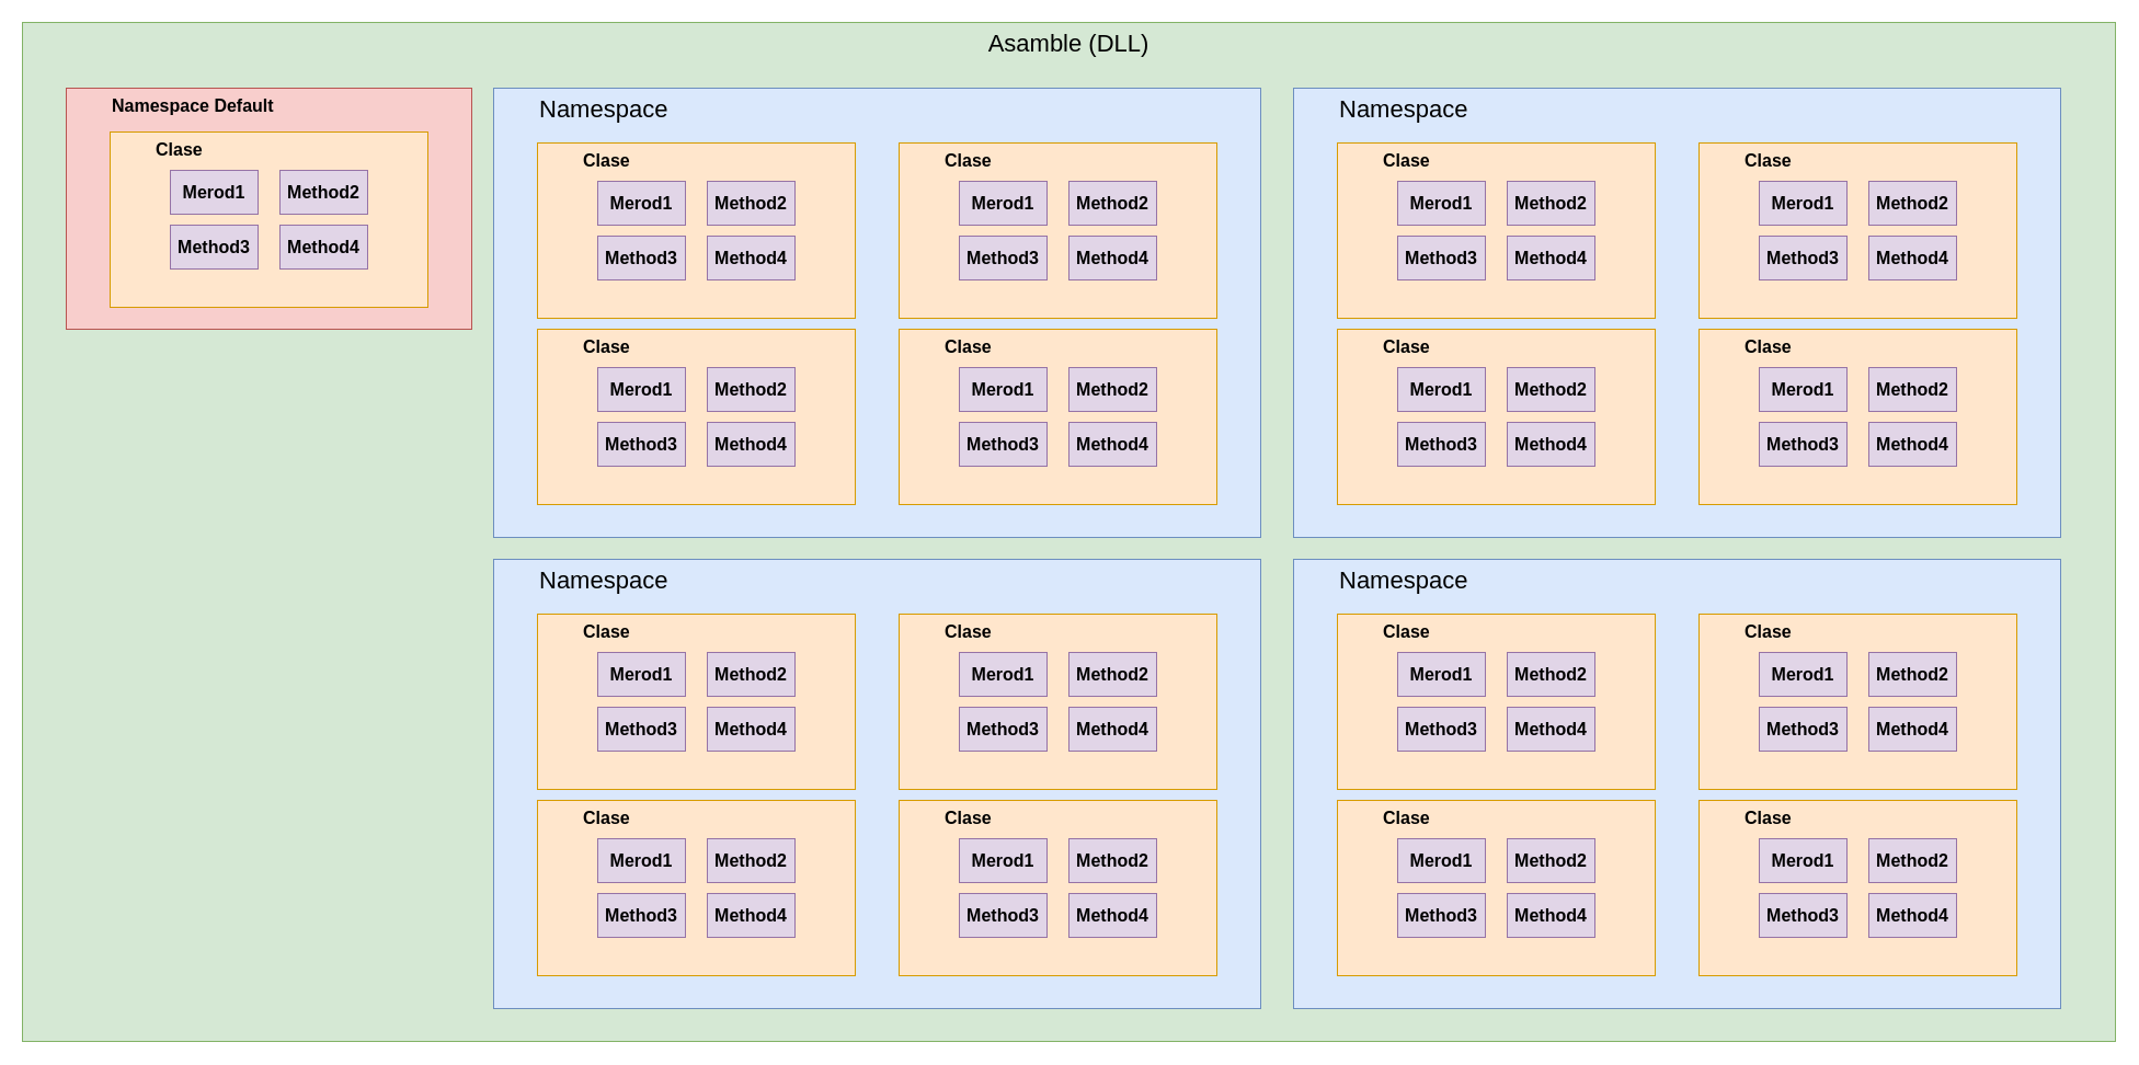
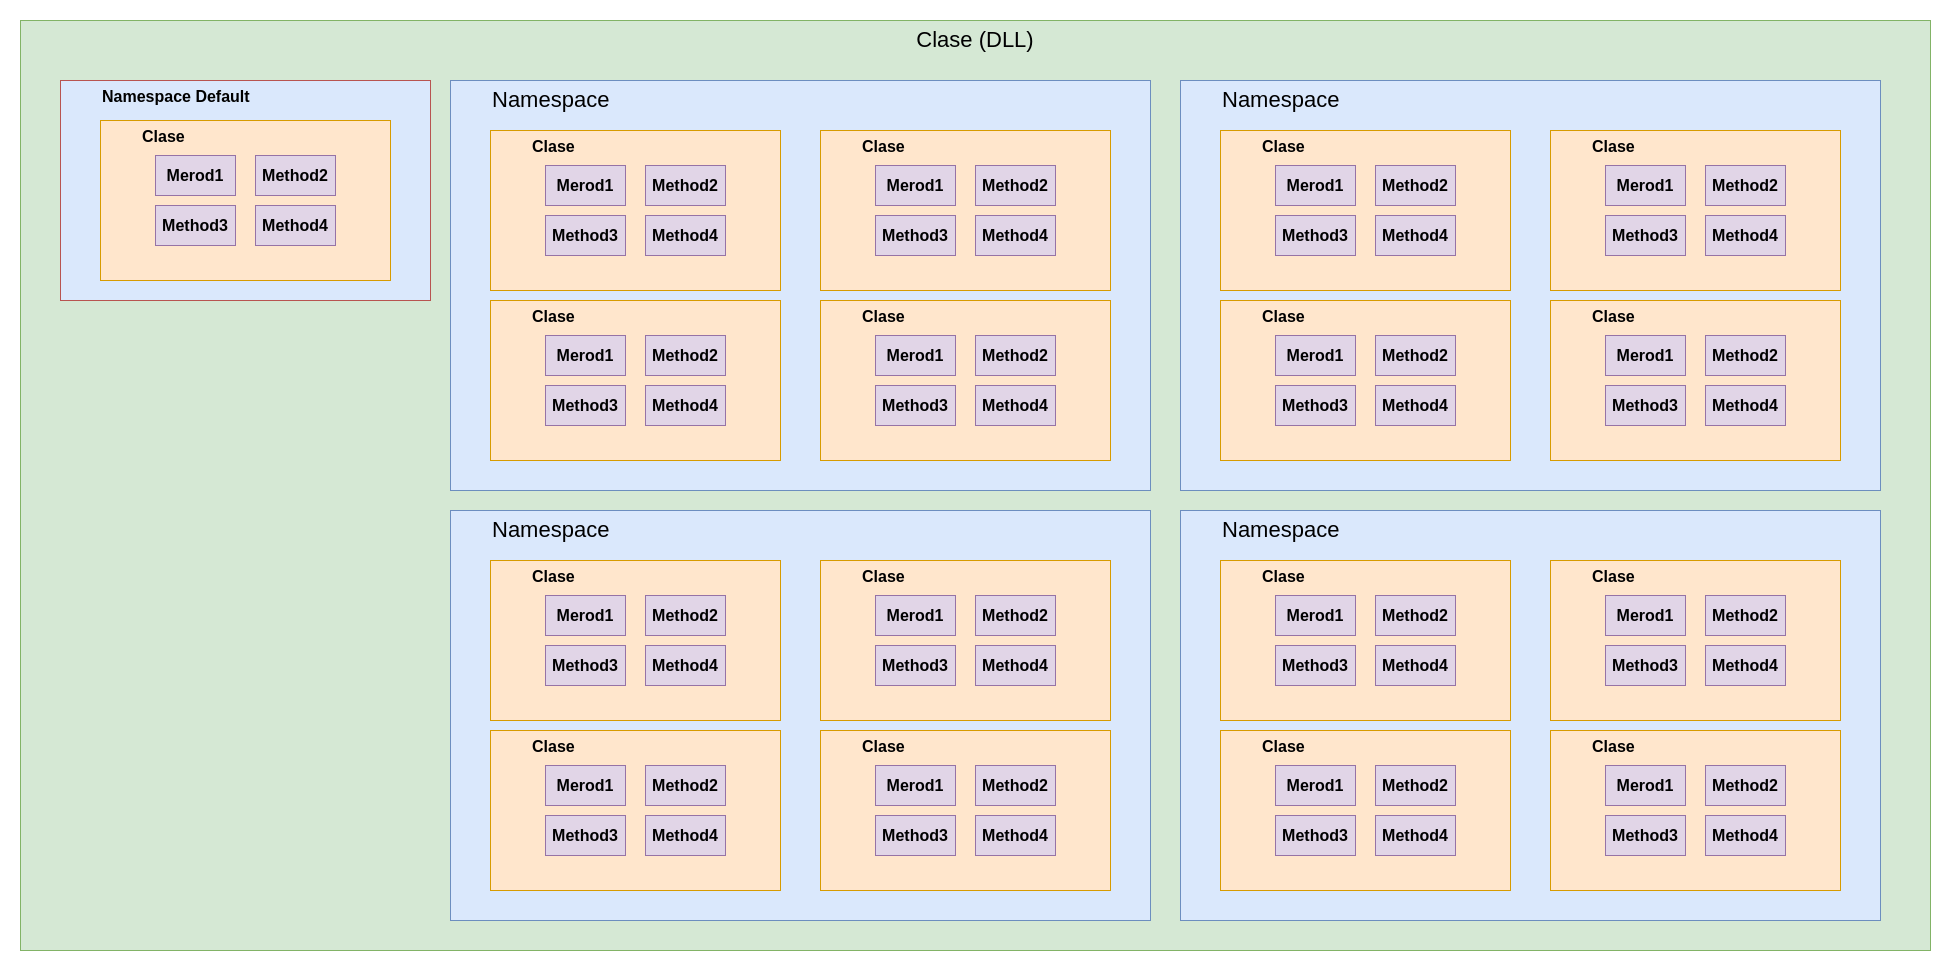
- <mxCell id="2" value="Asamble (DLL)" style="rounded=0;whiteSpace=wrap;html=1;fontSize=22;verticalAlign=top;fillColor=#d5e8d4;strokeColor=#82b366;" parent="1" vertex="1"><mxGeometry x="20" y="20" width="1910" height="930" as="geometry" /></mxCell>
+ <mxCell id="2" value="Clase (DLL)" style="rounded=0;whiteSpace=wrap;html=1;fontSize=22;verticalAlign=top;fillColor=#d5e8d4;strokeColor=#82b366;" parent="1" vertex="1"><mxGeometry x="20" y="20" width="1910" height="930" as="geometry" /></mxCell>
- <mxCell id="87" value="&lt;blockquote style=&quot;margin: 0 0 0 40px ; border: none ; padding: 0px&quot;&gt;Namespace Default&lt;/blockquote&gt;" style="rounded=0;whiteSpace=wrap;html=1;sketch=0;fontSize=16;strokeColor=#b85450;fillColor=#f8cecc;align=left;verticalAlign=top;fontStyle=1" parent="1" vertex="1"><mxGeometry x="60" y="80" width="370" height="220" as="geometry" /></mxCell>
+ <mxCell id="87" value="&lt;blockquote style=&quot;margin: 0 0 0 40px ; border: none ; padding: 0px&quot;&gt;Namespace Default&lt;/blockquote&gt;" style="rounded=0;whiteSpace=wrap;html=1;sketch=0;fontSize=16;strokeColor=#b85450;fillColor=#dae8fc;align=left;verticalAlign=top;fontStyle=1;" parent="1" vertex="1"><mxGeometry x="60" y="80" width="370" height="220" as="geometry" /></mxCell>
